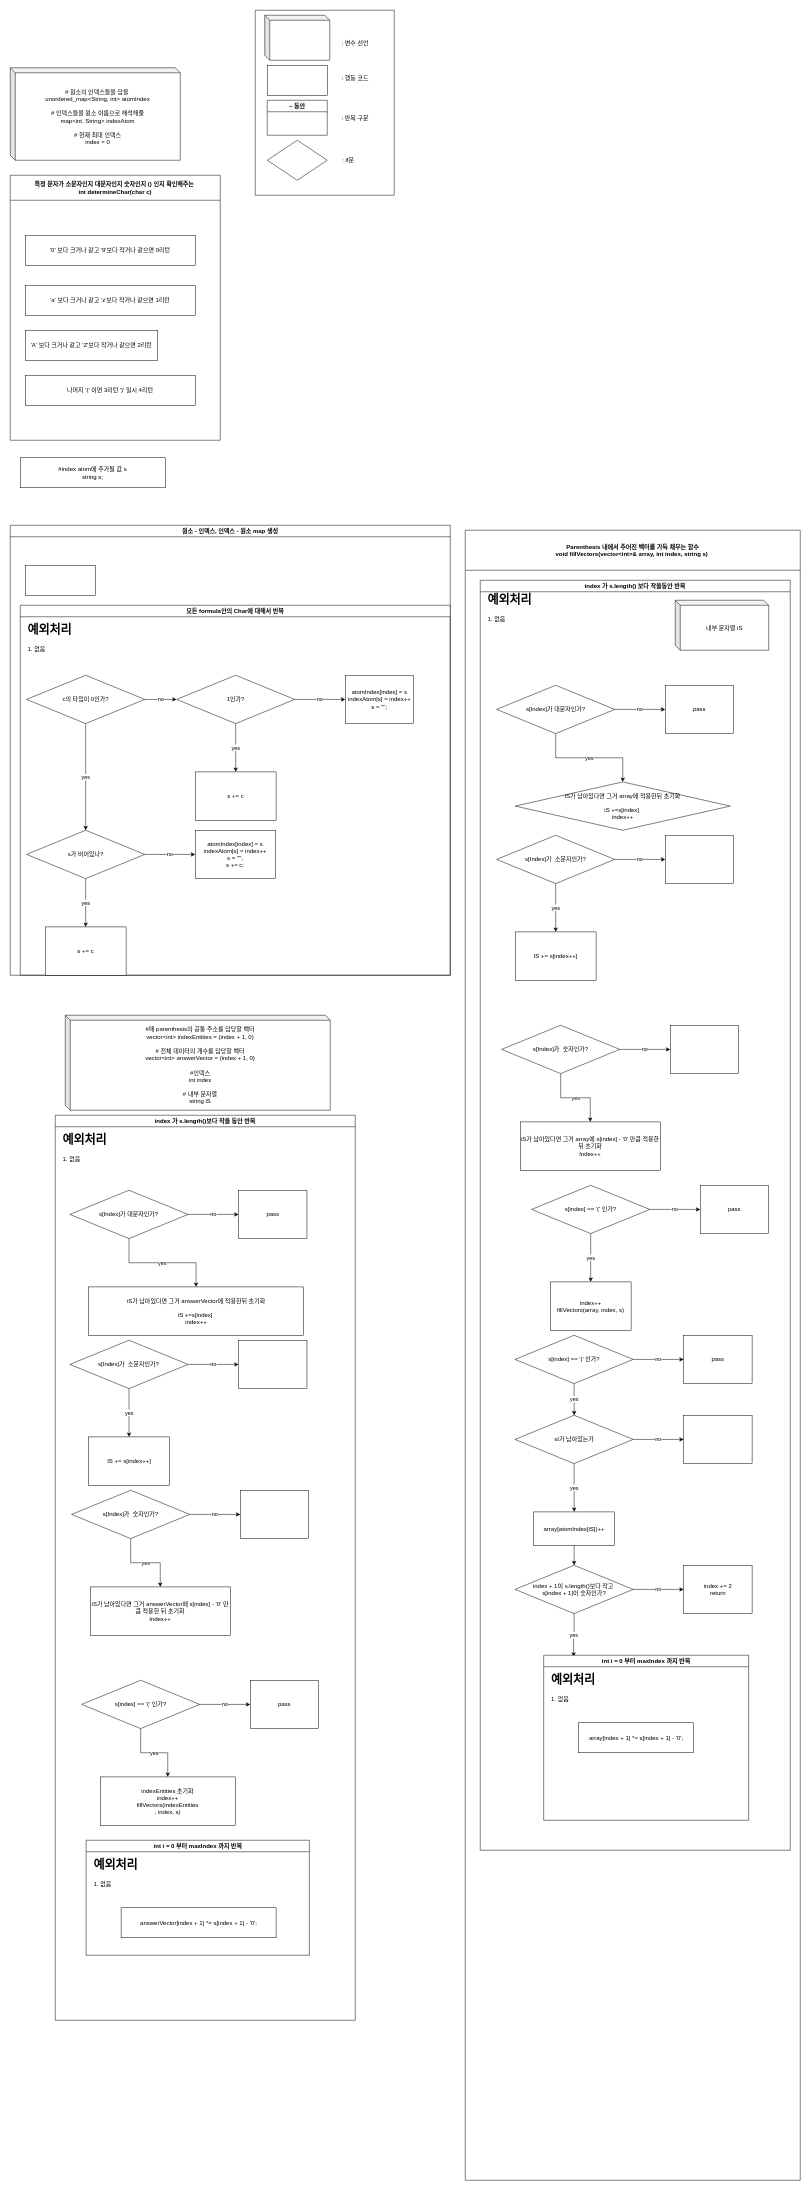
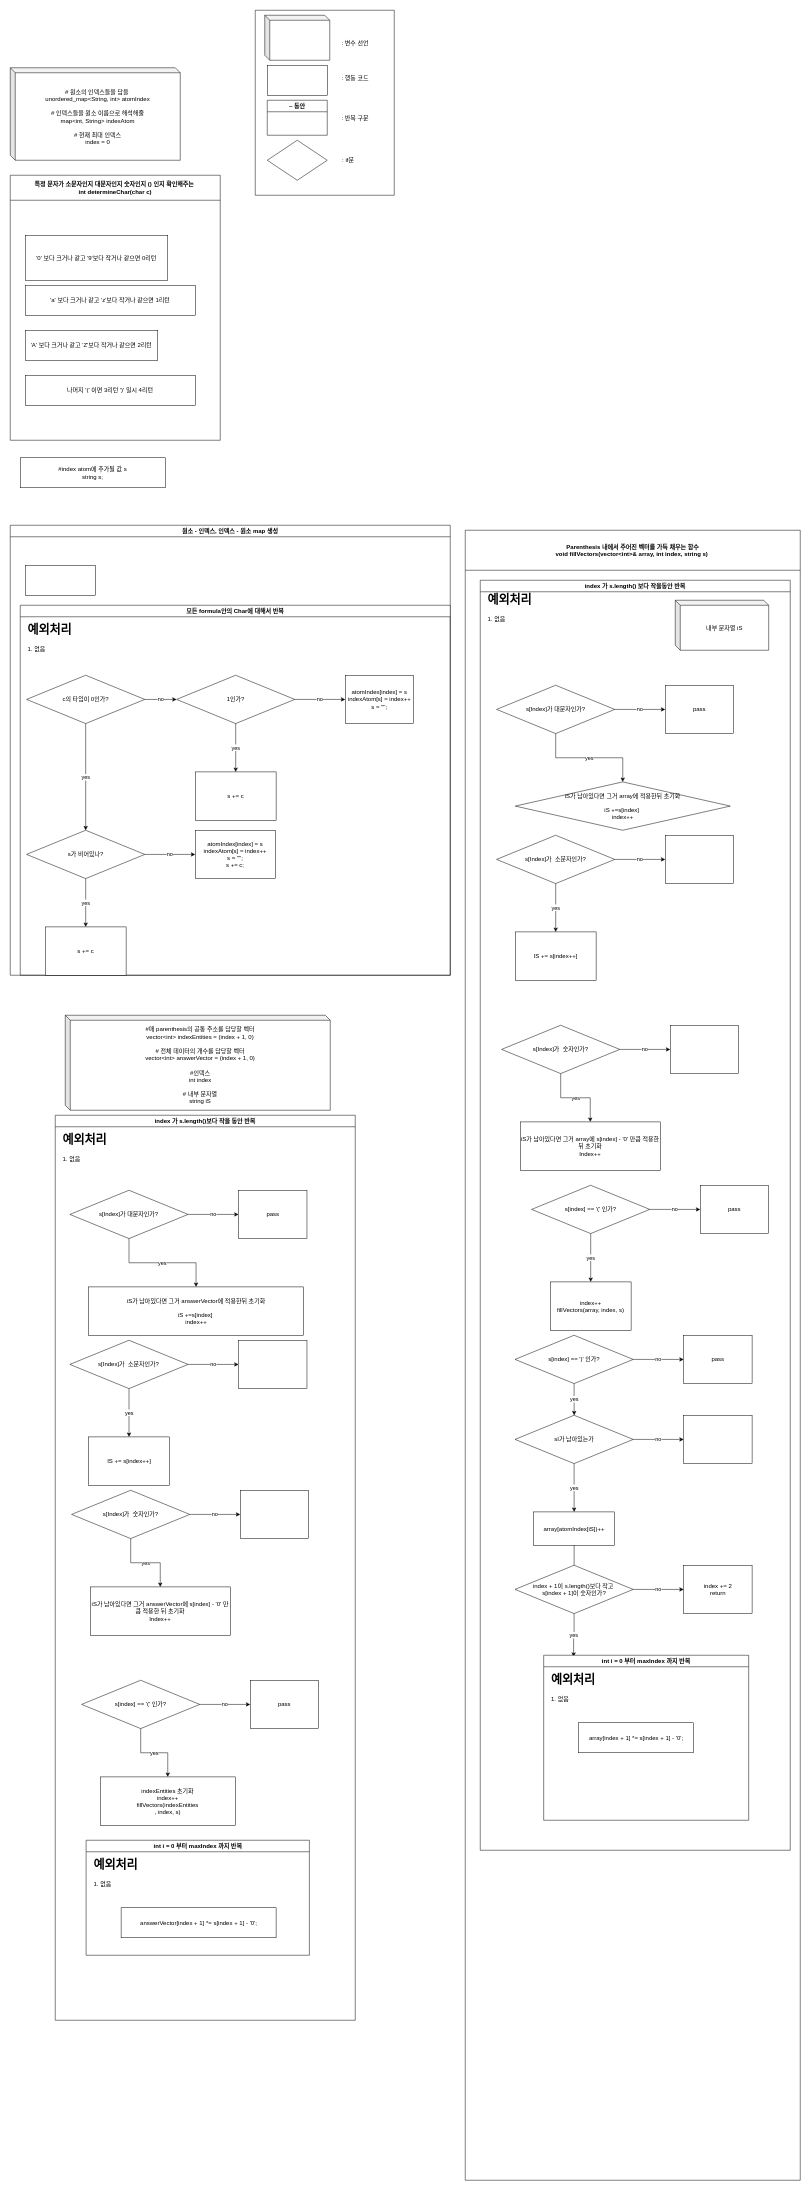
- <mxCell id="33" value="'0' 보다 크거나 같고 '9'보다 작거나 같으면 0리턴" style="rounded=0;whiteSpace=wrap;html=1;" vertex="1" parent="32"><mxGeometry x="30" y="120" width="340" height="60" as="geometry" /></mxCell>
+ <mxCell id="33" value="'0' 보다 크거나 같고 '9'보다 작거나 같으면 0리턴" style="rounded=0;whiteSpace=wrap;html=1;" vertex="1" parent="32"><mxGeometry x="30" y="120" width="285" height="90" as="geometry" /></mxCell>
- <mxCell id="84" style="edgeStyle=orthogonalEdgeStyle;rounded=0;orthogonalLoop=1;jettySize=auto;html=1;entryX=0.5;entryY=0;entryDx=0;entryDy=0;" edge="1" parent="65" source="72" target="77"><mxGeometry relative="1" as="geometry" /></mxCell>
+ <mxCell id="84" style="edgeStyle=orthogonalEdgeStyle;rounded=0;orthogonalLoop=1;jettySize=auto;html=1;entryX=0.5;entryY=0;entryDx=0;entryDy=0;endArrow=none;" edge="1" parent="65" source="72" target="77"><mxGeometry relative="1" as="geometry" /></mxCell>
